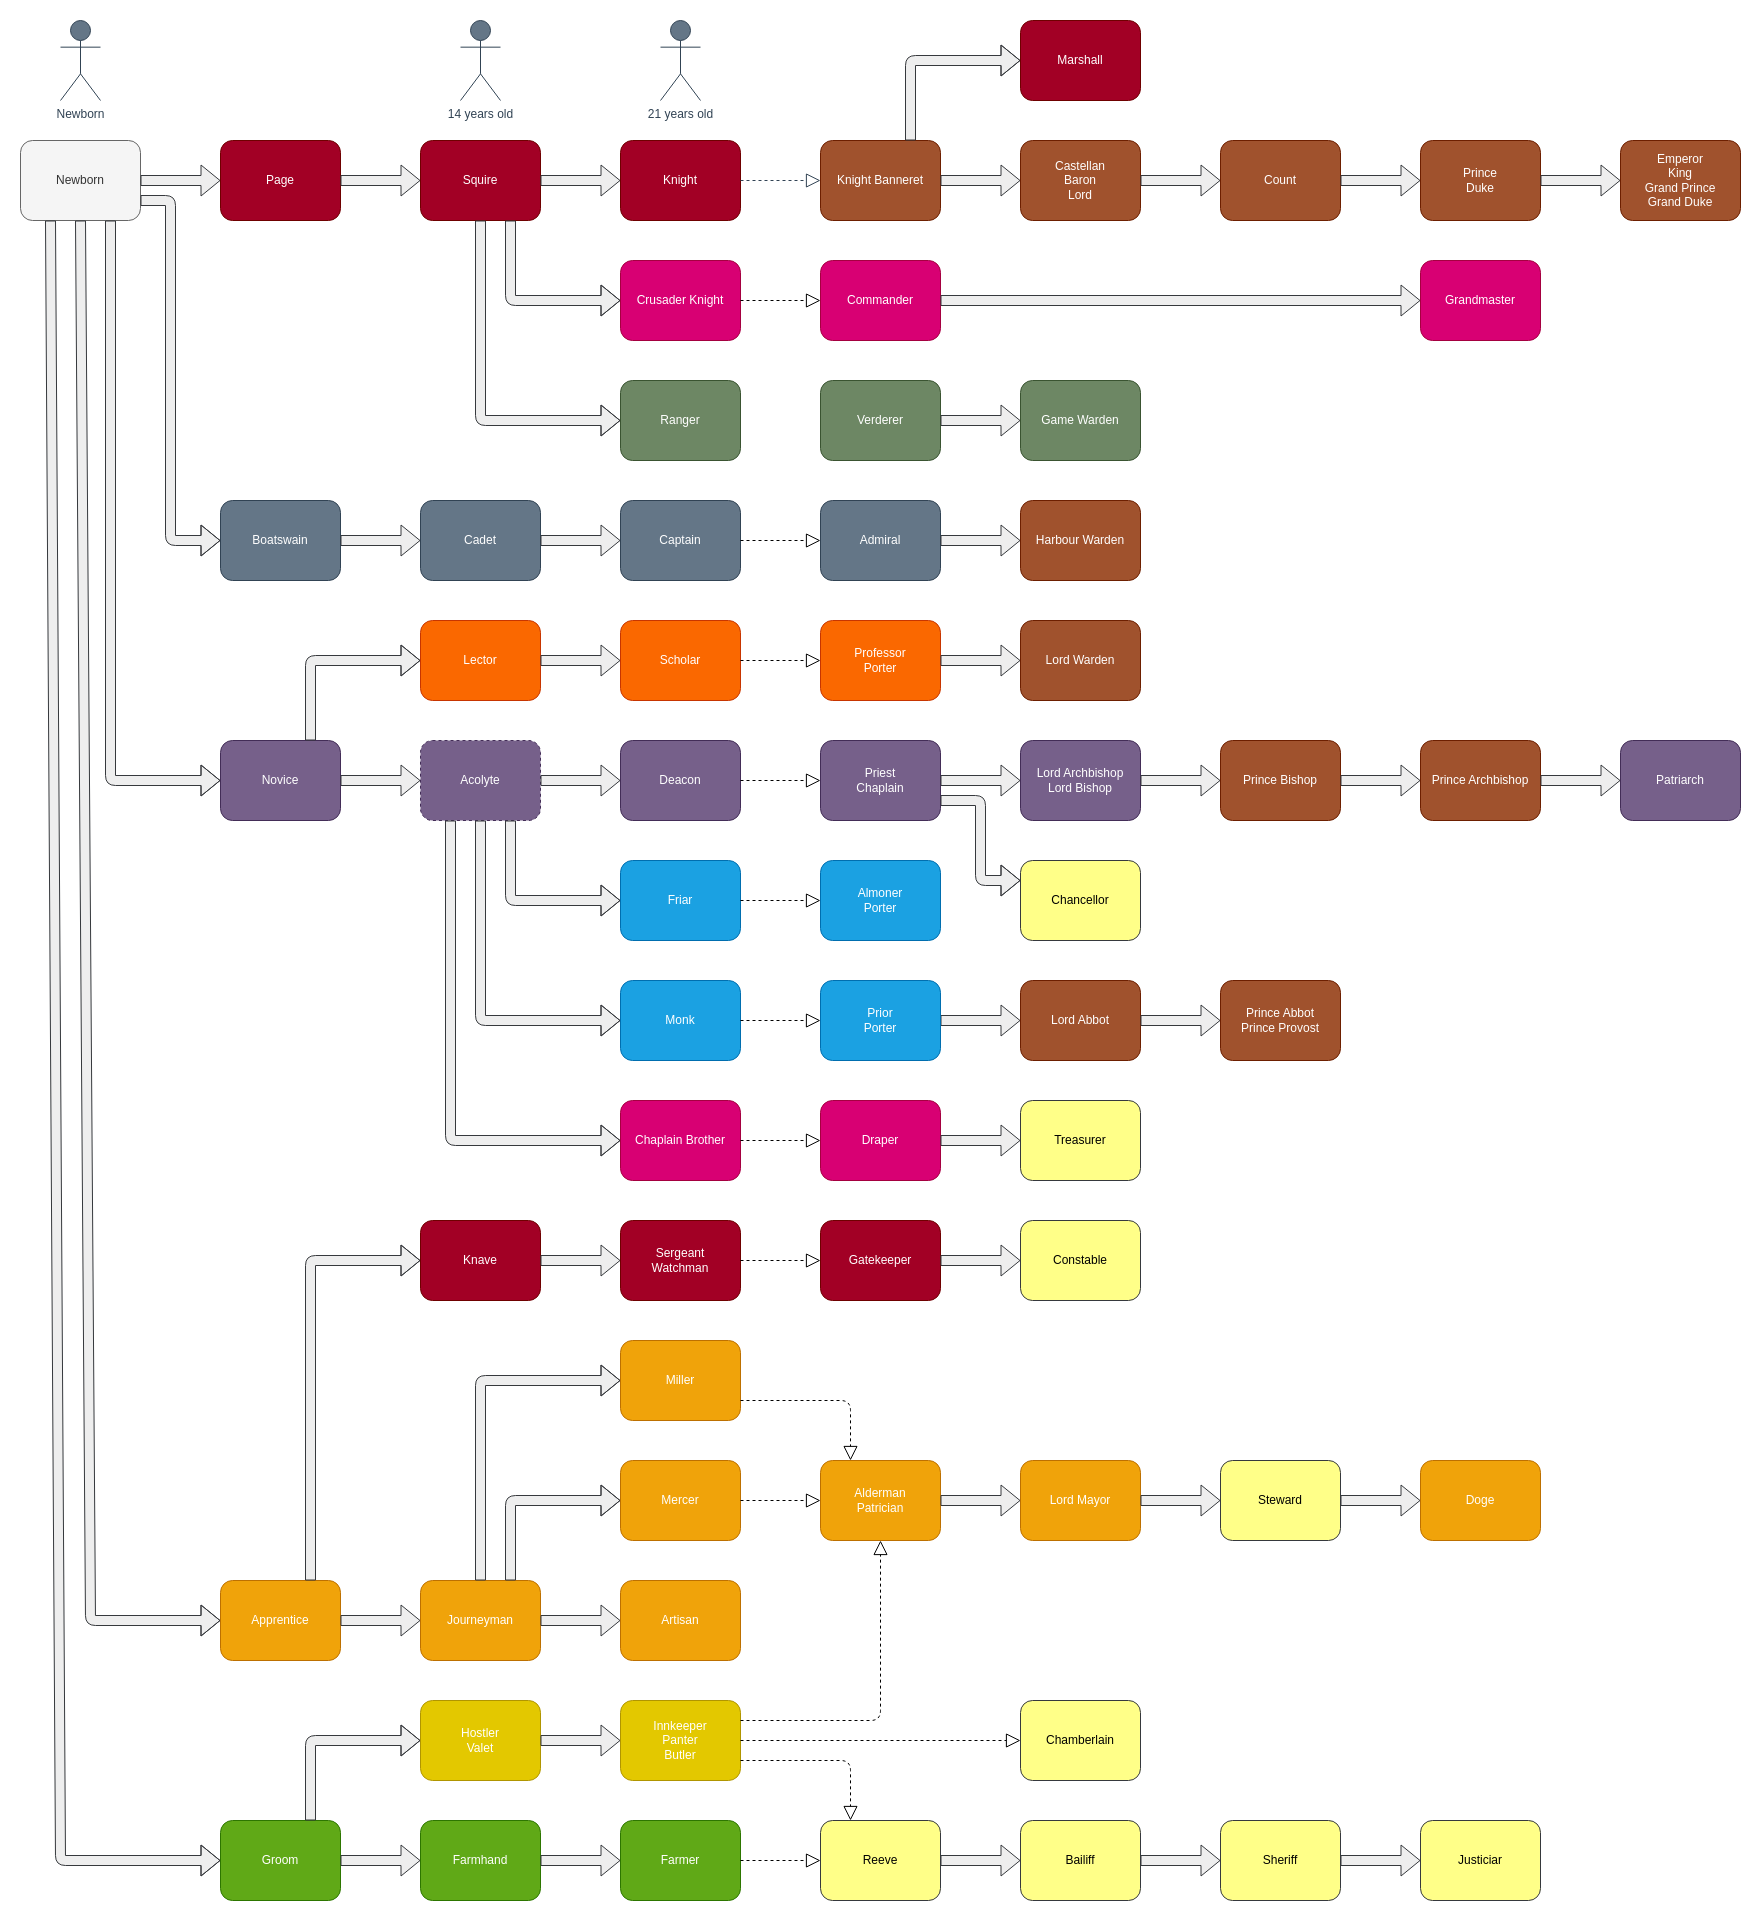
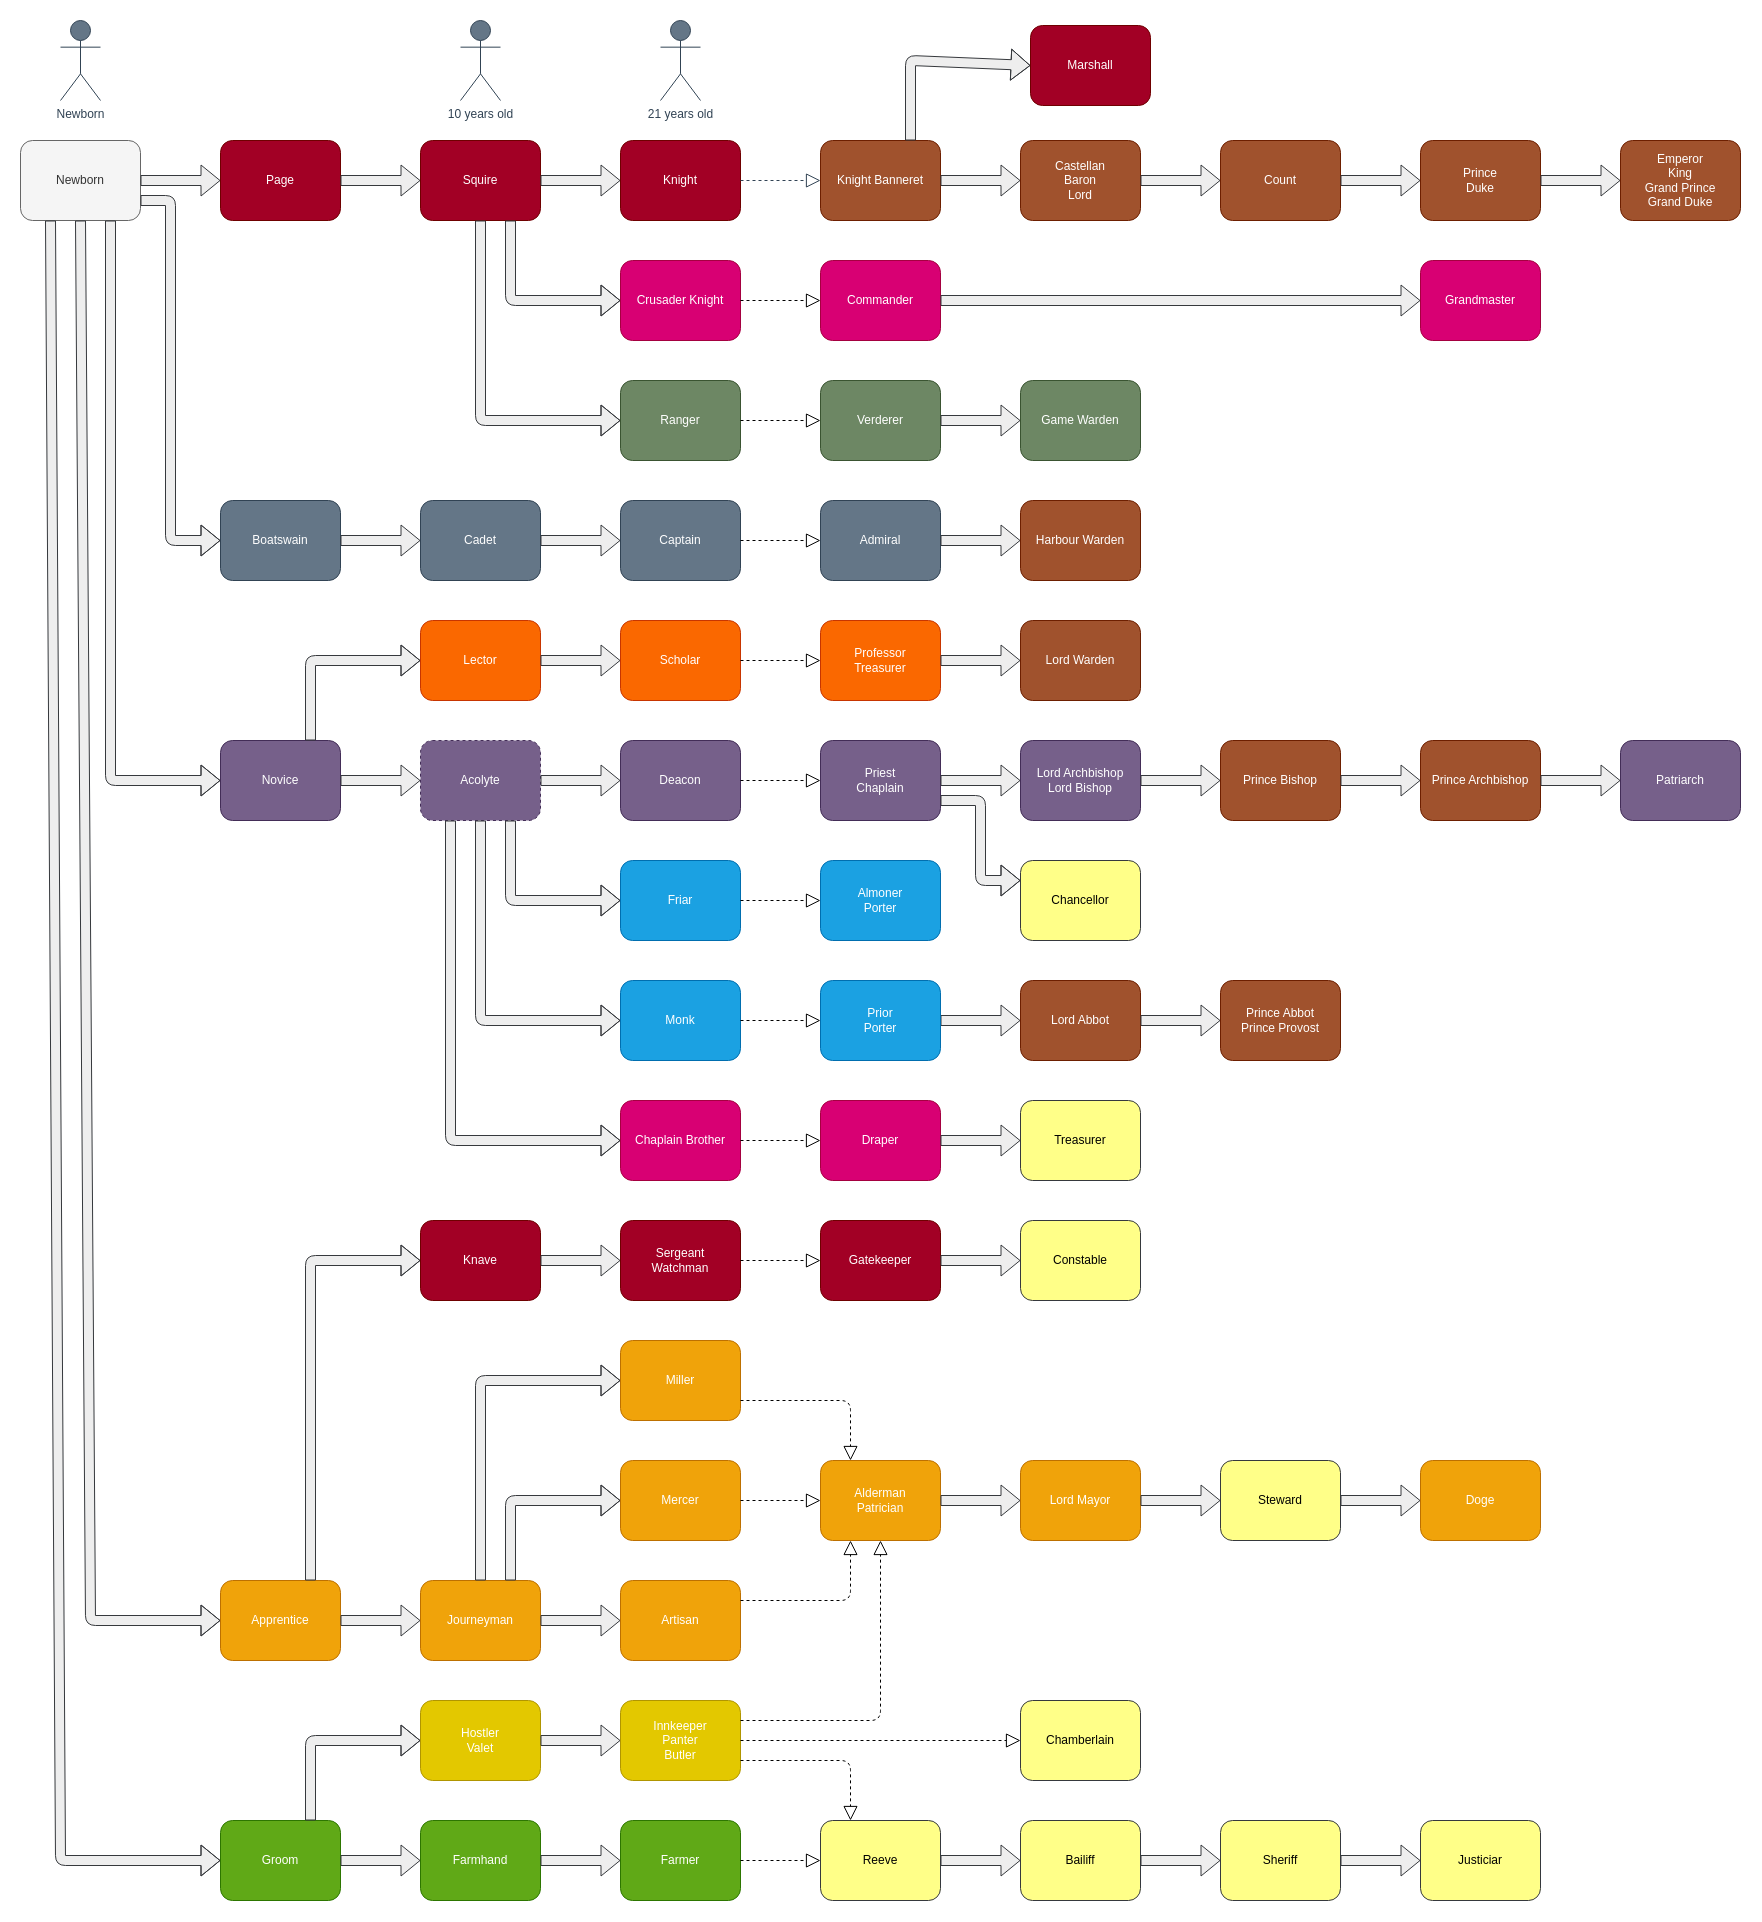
- <mxCell id="121" value="Marshall" style="rounded=1;whiteSpace=wrap;html=1;fillColor=#a20025;strokeColor=#6F0000;fontColor=#ffffff;" vertex="1" parent="1"><mxGeometry x="1020" width="120" height="80" as="geometry" y="20" /></mxCell>
+ <mxCell id="121" value="Marshall" style="rounded=1;whiteSpace=wrap;html=1;fillColor=#a20025;strokeColor=#6F0000;fontColor=#ffffff;" vertex="1" parent="1"><mxGeometry x="1030" y="25" width="120" height="80" as="geometry" /></mxCell>
- <mxCell id="9" value="14 years old" style="shape=umlActor;verticalLabelPosition=bottom;verticalAlign=top;html=1;outlineConnect=0;fillColor=#647687;strokeColor=#314354;fontColor=#314354;" vertex="1" parent="1"><mxGeometry x="460" width="40" height="80" as="geometry" y="20" /></mxCell>
+ <mxCell id="9" value="10 years old" style="shape=umlActor;verticalLabelPosition=bottom;verticalAlign=top;html=1;outlineConnect=0;fillColor=#647687;strokeColor=#314354;fontColor=#314354;" vertex="1" parent="1"><mxGeometry x="460" width="40" height="80" as="geometry" y="20" /></mxCell>
+ <mxCell id="88" value="" style="endArrow=block;dashed=1;endFill=0;endSize=12;html=1;fontColor=#314354;entryX=0;entryY=0.5;entryDx=0;entryDy=0;exitX=1;exitY=0.5;exitDx=0;exitDy=0;" edge="1" parent="1" source="83" target="84"><mxGeometry width="160" relative="1" as="geometry"><mxPoint x="930" y="400" as="sourcePoint" /><mxPoint x="1090" y="400" as="targetPoint" /></mxGeometry></mxCell>
- <mxCell id="97" value="Professor&lt;br&gt;Porter" style="rounded=1;whiteSpace=wrap;html=1;fillColor=#fa6800;strokeColor=#C73500;fontColor=#ffffff;" vertex="1" parent="1"><mxGeometry x="820" y="620" width="120" height="80" as="geometry" /></mxCell>
+ <mxCell id="97" value="Professor&lt;br&gt;Treasurer" style="rounded=1;whiteSpace=wrap;html=1;fillColor=#fa6800;strokeColor=#C73500;fontColor=#ffffff;" vertex="1" parent="1"><mxGeometry x="820" y="620" width="120" height="80" as="geometry" /></mxCell>
+ <mxCell id="61" value="" style="endArrow=block;dashed=1;endFill=0;endSize=12;html=1;fontColor=#314354;exitX=1;exitY=0.25;exitDx=0;exitDy=0;entryX=0.25;entryY=1;entryDx=0;entryDy=0;" edge="1" parent="1" source="22" target="38"><mxGeometry width="160" relative="1" as="geometry"><mxPoint x="780" y="1590" as="sourcePoint" /><mxPoint x="940" y="1590" as="targetPoint" /><Array as="points"><mxPoint x="850" y="1600" /></Array></mxGeometry></mxCell>
